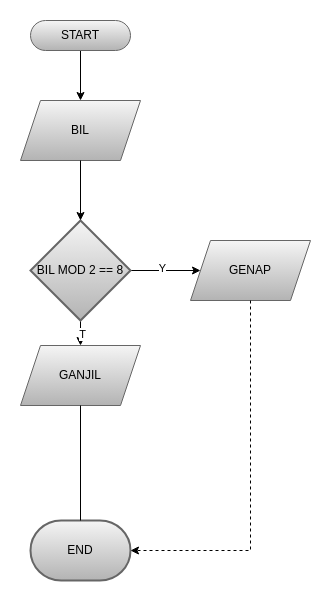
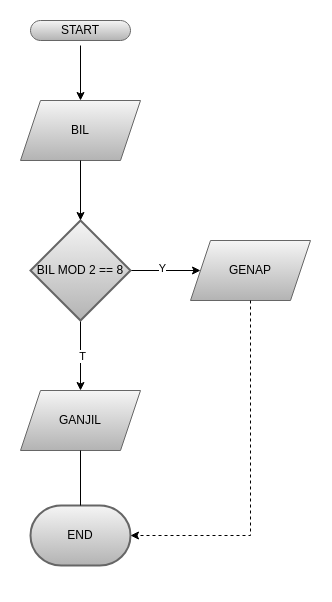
- <mxCell id="3" value="START" style="html=1;dashed=0;whiteSpace=wrap;shape=mxgraph.dfd.start;fillColor=#f5f5f5;gradientColor=#b3b3b3;strokeColor=#666666;" vertex="1" parent="1"><mxGeometry x="30" y="20" width="100" height="30" as="geometry" /></mxCell>
+ <mxCell id="3" value="START" style="html=1;dashed=0;whiteSpace=wrap;shape=mxgraph.dfd.start;fillColor=#f5f5f5;gradientColor=#b3b3b3;strokeColor=#666666;" vertex="1" parent="1"><mxGeometry x="30" y="20" width="100" height="20" as="geometry" /></mxCell>
- <mxCell id="11" value="GANJIL" style="shape=parallelogram;perimeter=parallelogramPerimeter;whiteSpace=wrap;html=1;fixedSize=1;fillColor=#f5f5f5;gradientColor=#b3b3b3;strokeColor=#666666;" vertex="1" parent="1"><mxGeometry x="20" y="345" width="120" height="60" as="geometry" /></mxCell>
+ <mxCell id="11" value="GANJIL" style="shape=parallelogram;perimeter=parallelogramPerimeter;whiteSpace=wrap;html=1;fixedSize=1;fillColor=#f5f5f5;gradientColor=#b3b3b3;strokeColor=#666666;" vertex="1" parent="1"><mxGeometry x="20" y="390" width="120" height="60" as="geometry" /></mxCell>
- <mxCell id="12" value="END" style="strokeWidth=2;html=1;shape=mxgraph.flowchart.terminator;whiteSpace=wrap;fillColor=#f5f5f5;gradientColor=#b3b3b3;strokeColor=#666666;" vertex="1" parent="1"><mxGeometry x="30" y="520" width="100" height="60" as="geometry" /></mxCell>
+ <mxCell id="12" value="END" style="strokeWidth=2;html=1;shape=mxgraph.flowchart.terminator;whiteSpace=wrap;fillColor=#f5f5f5;gradientColor=#b3b3b3;strokeColor=#666666;" vertex="1" parent="1"><mxGeometry x="30" y="505" width="100" height="60" as="geometry" /></mxCell>
